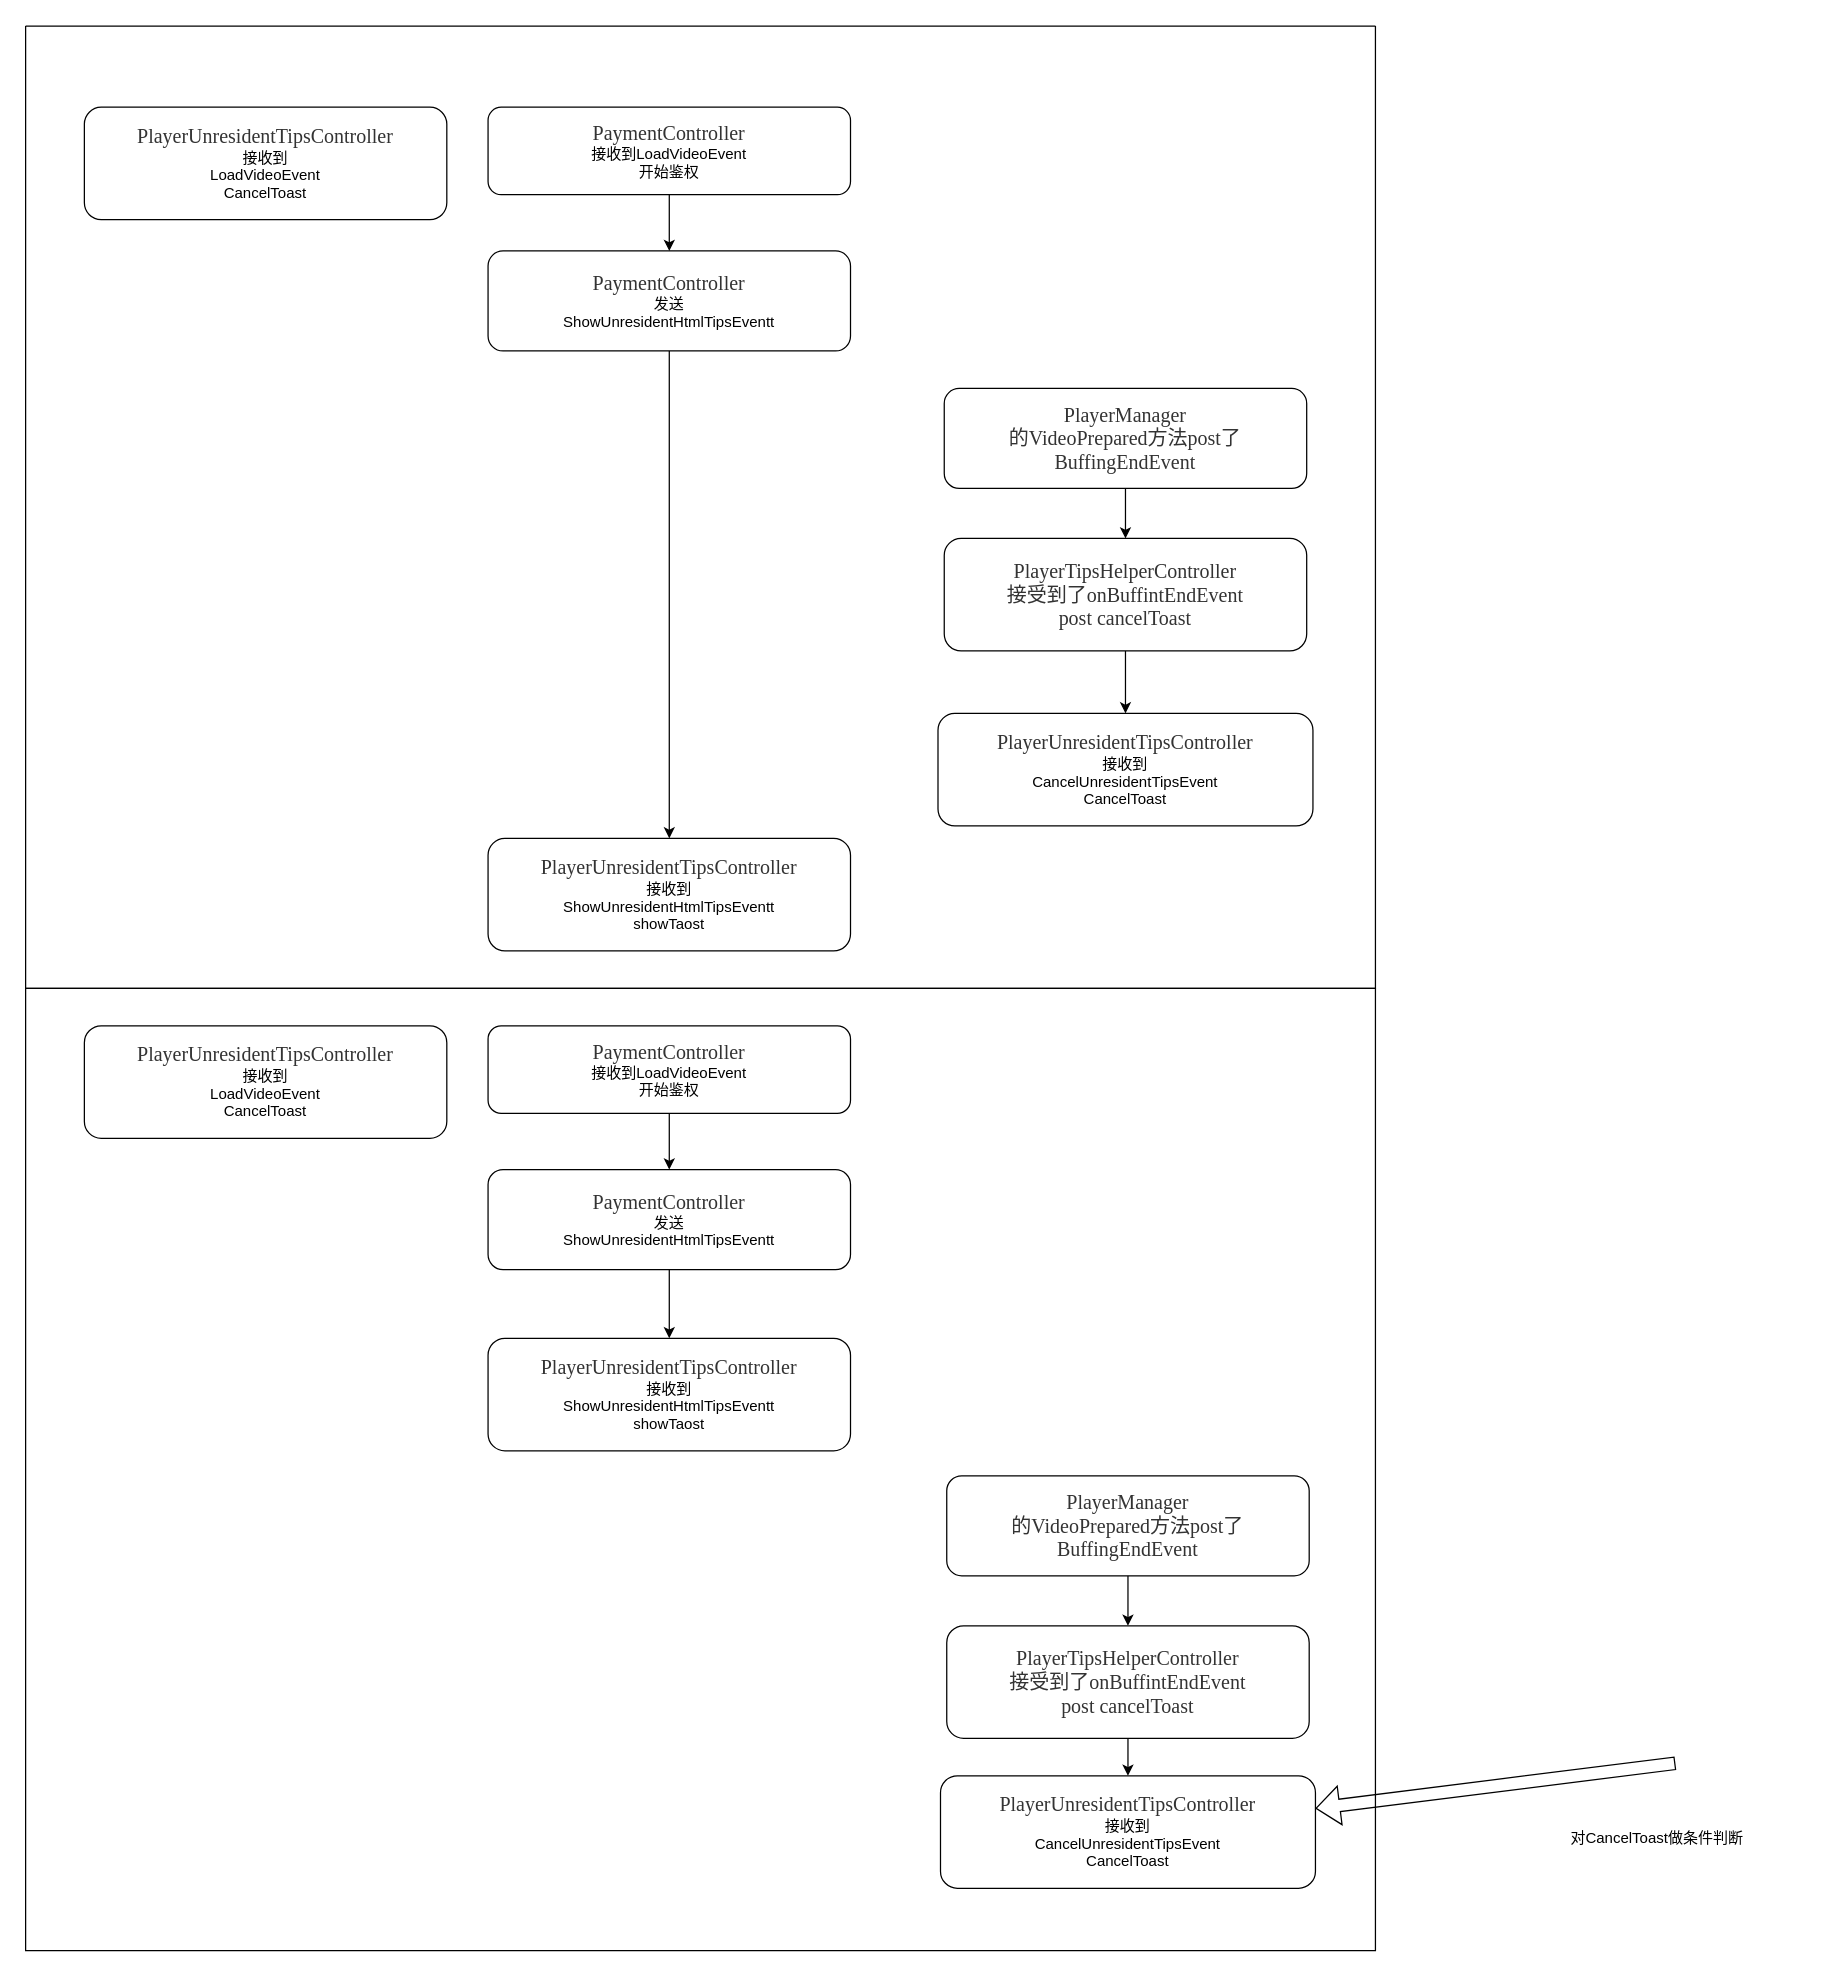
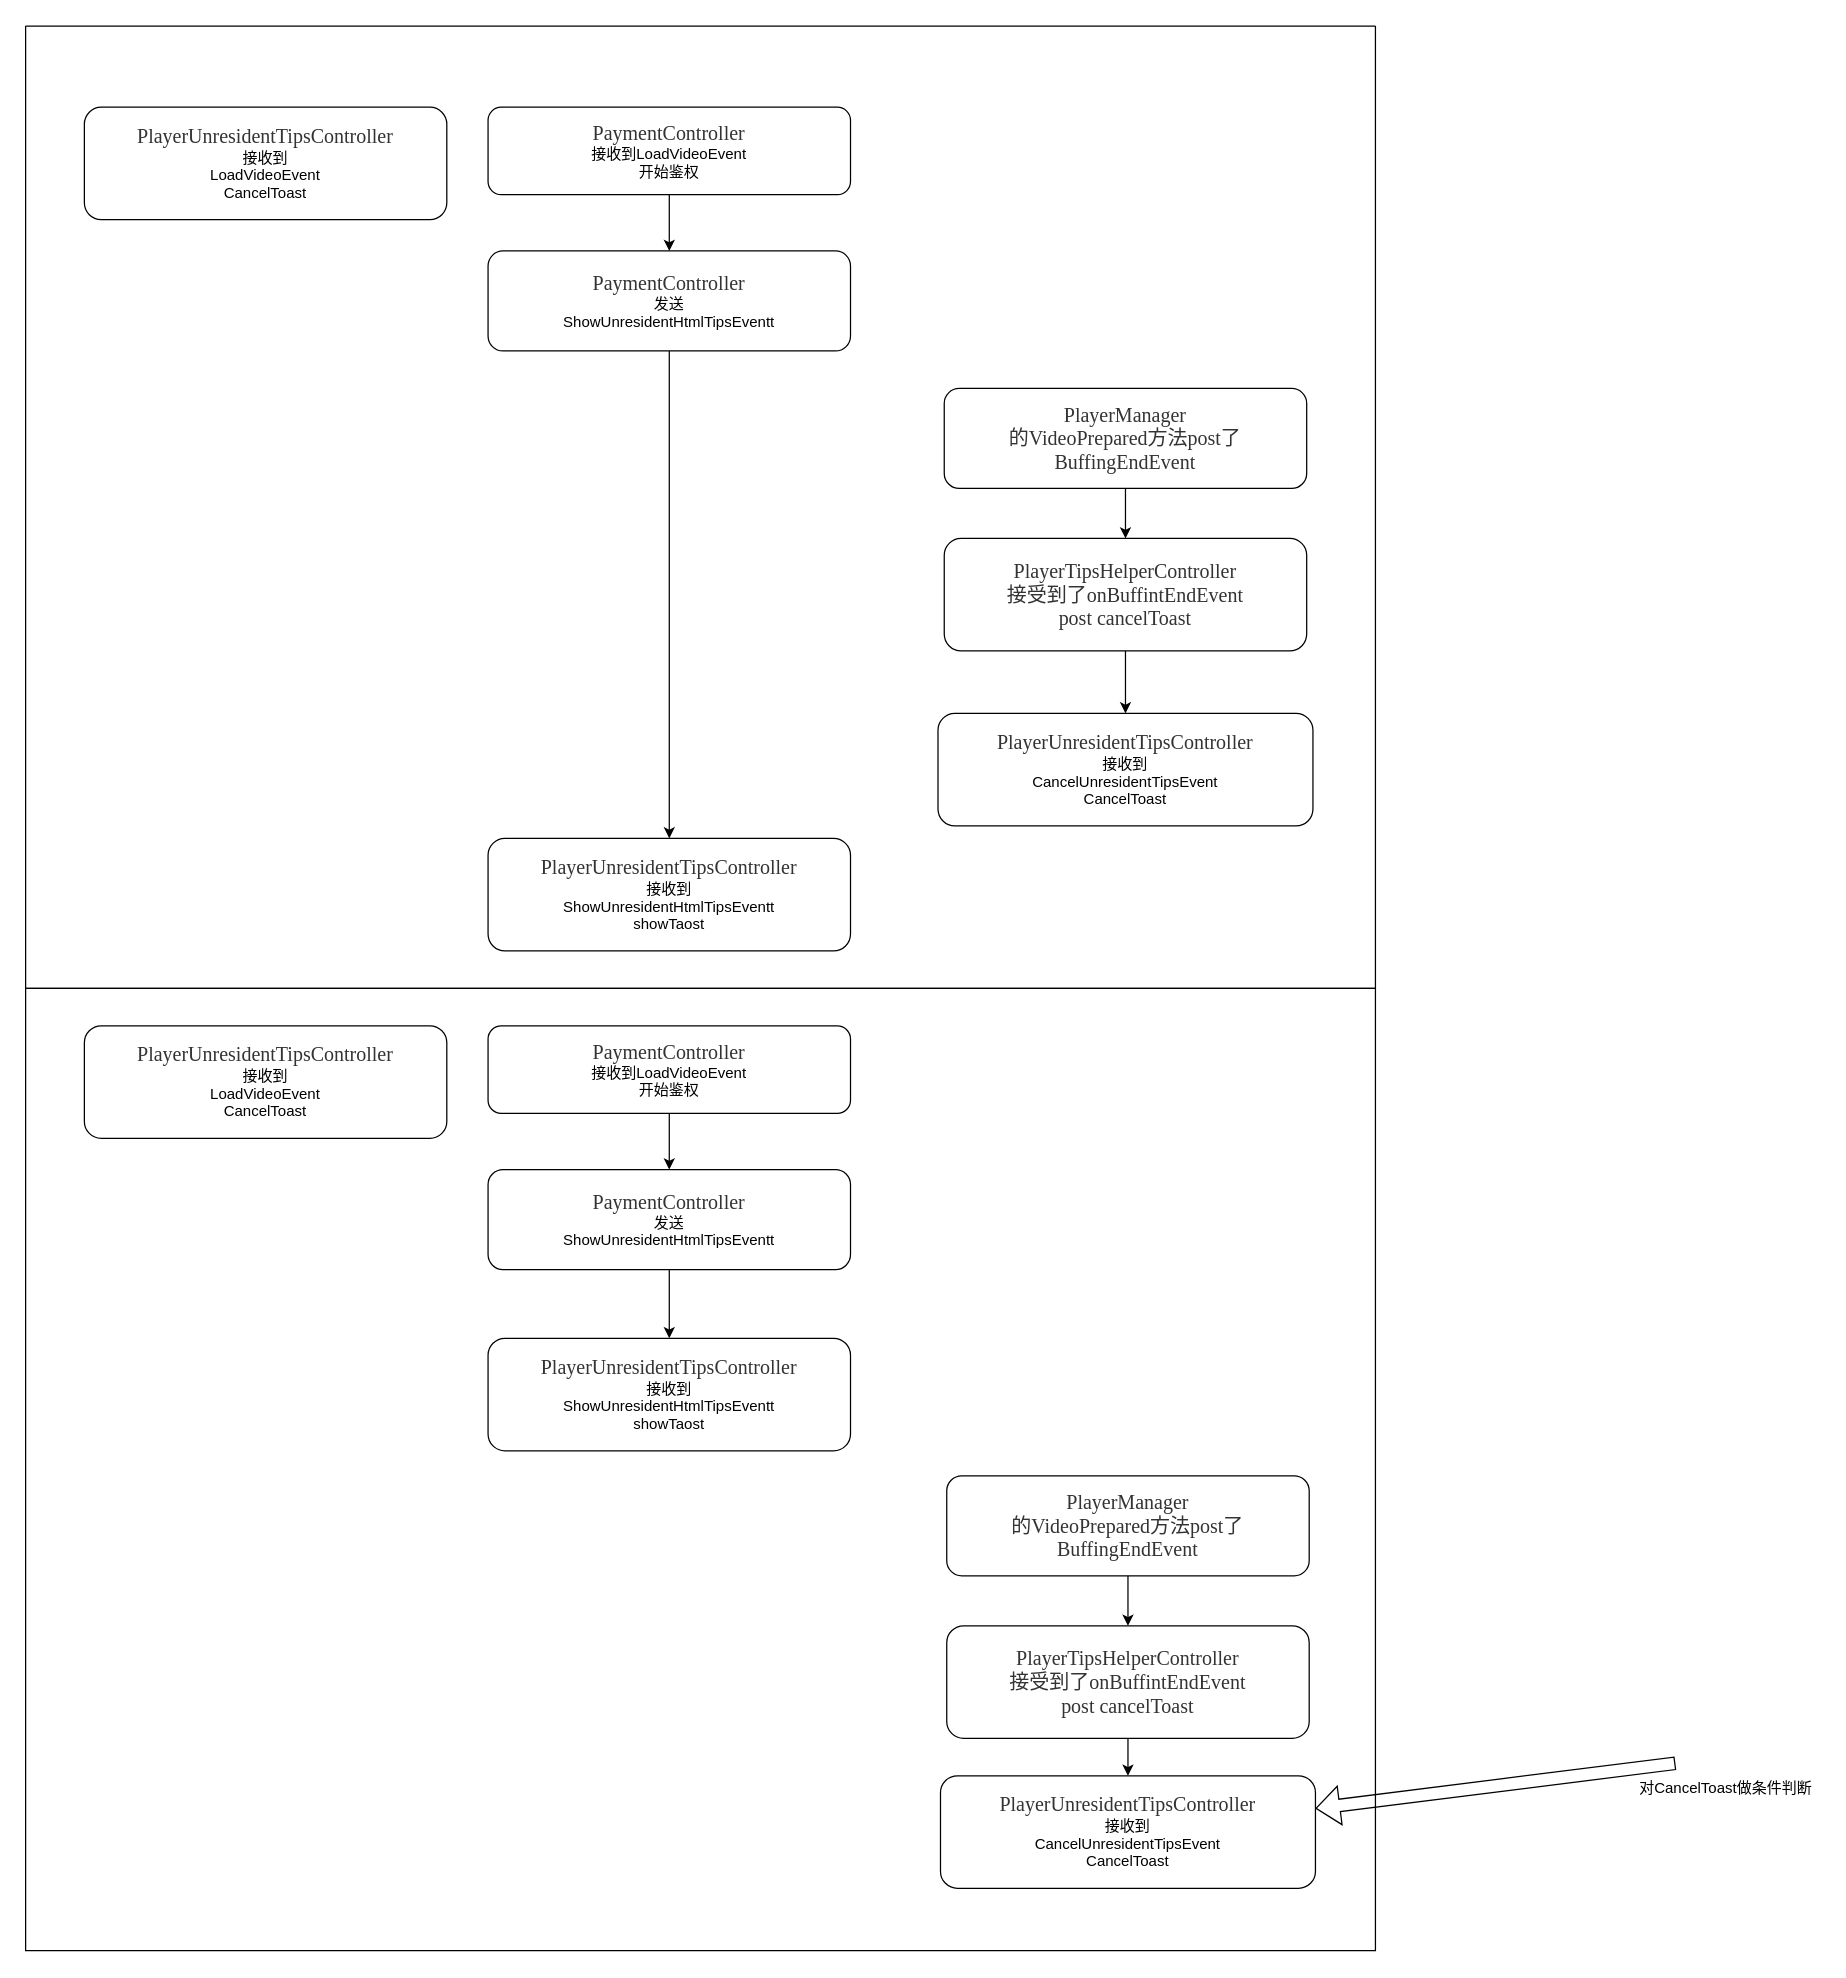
- <mxCell id="27" value="对CancelToast做条件判断" style="text;html=1;align=center;verticalAlign=middle;resizable=0;points=[];autosize=1;strokeColor=none;fillColor=none;" vertex="1" parent="1"><mxGeometry x="1250" y="1460" width="150" height="20" as="geometry" /></mxCell>
+ <mxCell id="27" value="对CancelToast做条件判断" style="text;html=1;align=center;verticalAlign=middle;resizable=0;points=[];autosize=1;strokeColor=none;fillColor=none;" vertex="1" parent="1"><mxGeometry x="1305" y="1420" width="150" height="20" as="geometry" /></mxCell>
